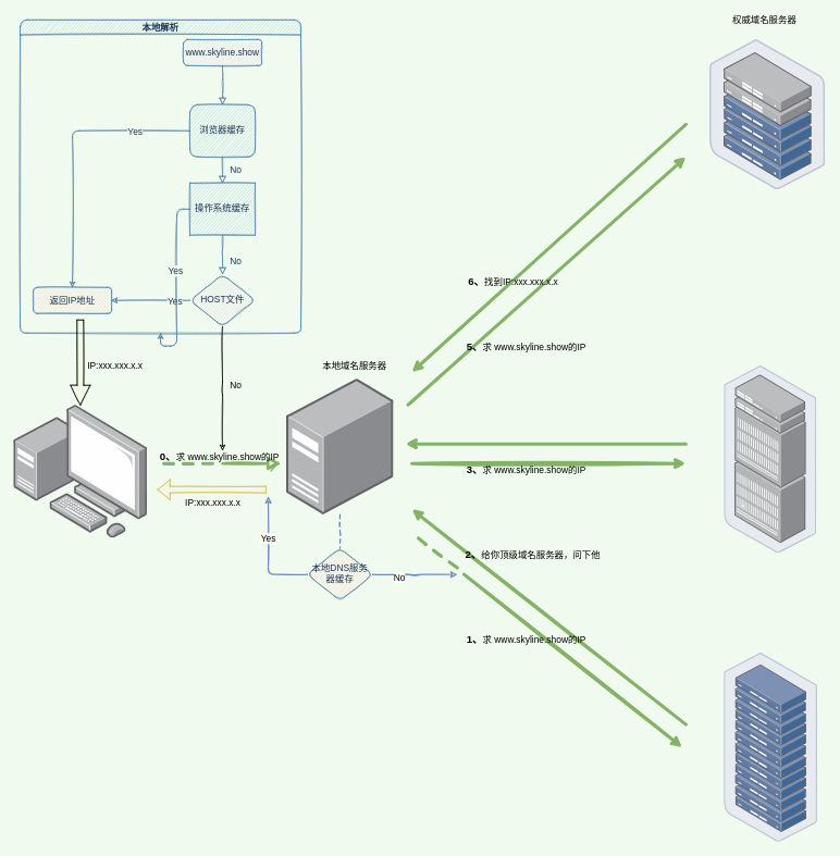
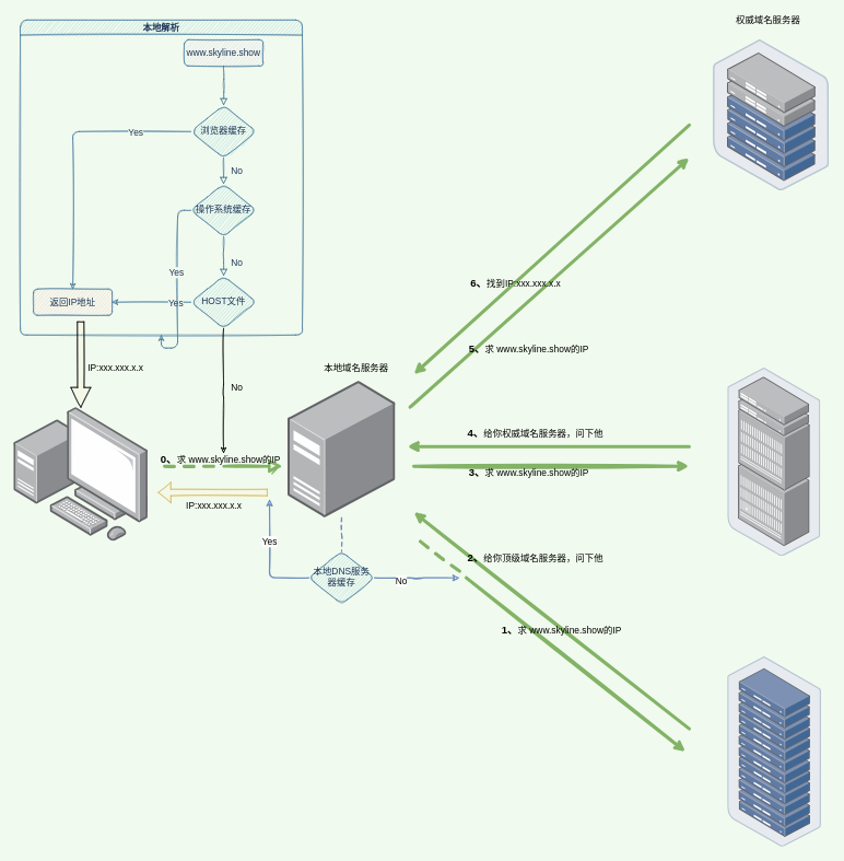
- <mxCell id="14" value="浏览器缓存" style="whiteSpace=wrap;html=1;shadow=0;fontFamily=Helvetica;fontSize=14;align=center;strokeWidth=1;spacing=6;spacingTop=-4;fillColor=#A8DADC;strokeColor=#457B9D;fontColor=#1D3557;sketch=1;rounded=1;" parent="13" vertex="1"><mxGeometry x="260" y="120" width="100" height="80" as="geometry" /></mxCell>
+ <mxCell id="14" value="浏览器缓存" style="rhombus;whiteSpace=wrap;html=1;shadow=0;fontFamily=Helvetica;fontSize=14;align=center;strokeWidth=1;spacing=6;spacingTop=-4;fillColor=#A8DADC;strokeColor=#457B9D;fontColor=#1D3557;rounded=1;sketch=1;" parent="13" vertex="1"><mxGeometry x="260" y="120" width="100" height="80" as="geometry" /></mxCell>
- <mxCell id="15" value="操作系统缓存" style="whiteSpace=wrap;html=1;shadow=0;fontFamily=Helvetica;fontSize=14;align=center;strokeWidth=1;spacing=6;spacingTop=-4;fillColor=#A8DADC;strokeColor=#457B9D;fontColor=#1D3557;sketch=1;rounded=0;" parent="13" vertex="1"><mxGeometry x="260" y="240" width="100" height="80" as="geometry" /></mxCell>
+ <mxCell id="15" value="操作系统缓存" style="rhombus;whiteSpace=wrap;html=1;shadow=0;fontFamily=Helvetica;fontSize=14;align=center;strokeWidth=1;spacing=6;spacingTop=-4;fillColor=#A8DADC;strokeColor=#457B9D;fontColor=#1D3557;rounded=1;sketch=1;" parent="13" vertex="1"><mxGeometry x="260" y="240" width="100" height="80" as="geometry" /></mxCell>
- <mxCell id="27" value="HOST文件" style="rhombus;whiteSpace=wrap;html=1;shadow=0;fontFamily=Helvetica;fontSize=14;align=center;strokeWidth=1;spacing=6;spacingTop=-4;fillColor=#e1d5e7;strokeColor=#457B9D;fontColor=#1D3557;rounded=1;sketch=1;" parent="1" vertex="1"><mxGeometry x="290" y="420" width="100" height="80" as="geometry" /></mxCell>
+ <mxCell id="27" value="HOST文件" style="rhombus;whiteSpace=wrap;html=1;shadow=0;fontFamily=Helvetica;fontSize=14;align=center;strokeWidth=1;spacing=6;spacingTop=-4;fillColor=#A8DADC;strokeColor=#457B9D;fontColor=#1D3557;rounded=1;sketch=1;" parent="1" vertex="1"><mxGeometry x="290" y="420" width="100" height="80" as="geometry" /></mxCell>
+ <mxCell id="51" value="&lt;b&gt;&lt;font style=&quot;font-size: 16px&quot;&gt;4、&lt;/font&gt;&lt;/b&gt;给你权威域名服务器，问下他" style="text;html=1;align=center;verticalAlign=middle;resizable=0;points=[];autosize=1;strokeColor=none;fillColor=none;rounded=1;sketch=1;fontSize=14;" vertex="1" parent="1"><mxGeometry x="705" y="650" width="220" height="20" as="geometry" /></mxCell>
- <mxCell id="43" value="本地DNS服务器缓存" style="rhombus;whiteSpace=wrap;html=1;shadow=0;fontFamily=Helvetica;fontSize=14;align=center;strokeWidth=1;spacing=6;spacingTop=-4;fillColor=#f8cecc;strokeColor=#457B9D;fontColor=#1D3557;rounded=1;sketch=1;" vertex="1" parent="1"><mxGeometry x="470" y="840" width="100" height="80" as="geometry" /></mxCell>
+ <mxCell id="43" value="本地DNS服务器缓存" style="rhombus;whiteSpace=wrap;html=1;shadow=0;fontFamily=Helvetica;fontSize=14;align=center;strokeWidth=1;spacing=6;spacingTop=-4;fillColor=#A8DADC;strokeColor=#457B9D;fontColor=#1D3557;rounded=1;sketch=1;" vertex="1" parent="1"><mxGeometry x="470" y="840" width="100" height="80" as="geometry" /></mxCell>
- <mxCell id="46" value="&lt;b&gt;&lt;font style=&quot;font-size: 16px&quot;&gt;1、&lt;/font&gt;&lt;/b&gt;求 www.skyline.show的IP" style="text;html=1;align=center;verticalAlign=middle;resizable=0;points=[];autosize=1;strokeColor=none;fillColor=none;rounded=1;sketch=1;fontSize=14;" vertex="1" parent="1"><mxGeometry x="705" y="970" width="200" height="20" as="geometry" /></mxCell>
+ <mxCell id="46" value="&lt;b&gt;&lt;font style=&quot;font-size: 16px&quot;&gt;1、&lt;/font&gt;&lt;/b&gt;求 www.skyline.show的IP" style="text;html=1;align=center;verticalAlign=middle;resizable=0;points=[];autosize=1;strokeColor=none;fillColor=none;rounded=1;sketch=1;fontSize=14;" vertex="1" parent="1"><mxGeometry x="755" y="950" width="200" height="20" as="geometry" /></mxCell>
